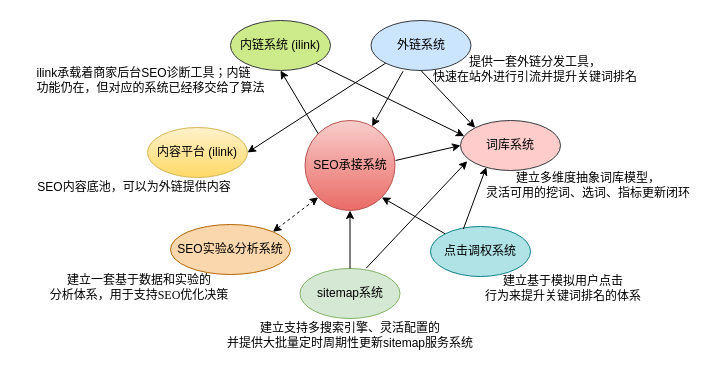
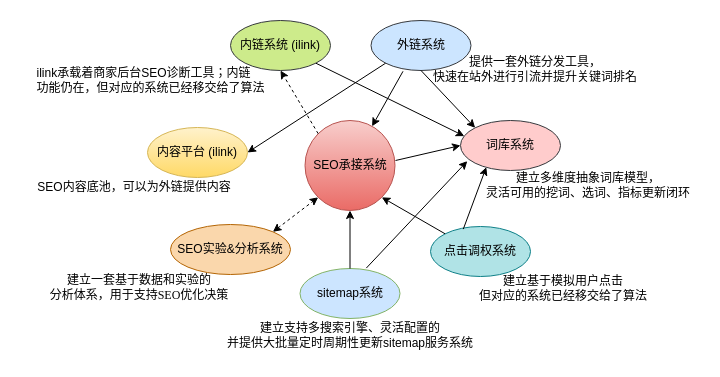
- <mxCell id="18" value="" style="endArrow=classic;html=1;rounded=0;entryX=0.5;entryY=1;entryDx=0;entryDy=0;exitX=0;exitY=0;exitDx=0;exitDy=0;" edge="1" parent="1" target="5" source="2"><mxGeometry width="50" height="50" relative="1" as="geometry"><mxPoint x="305" y="160" as="sourcePoint" /><mxPoint x="343" y="95" as="targetPoint" /></mxGeometry></mxCell>
+ <mxCell id="18" value="" style="endArrow=classic;html=1;rounded=0;entryX=0.5;entryY=1;entryDx=0;entryDy=0;exitX=0;exitY=0;exitDx=0;exitDy=0;dashed=1;" edge="1" parent="1" target="5" source="2"><mxGeometry width="50" height="50" relative="1" as="geometry"><mxPoint x="305" y="160" as="sourcePoint" /><mxPoint x="343" y="95" as="targetPoint" /></mxGeometry></mxCell>
- <mxCell id="14" value="&lt;span style=&quot;font-family: 微软雅黑; background-color: initial; font-size: 12px;&quot;&gt;建立基于模拟用户点击&lt;br style=&quot;font-size: 12px;&quot;&gt;行为来提升关键词排名的体系&lt;/span&gt;" style="text;html=1;strokeColor=none;fillColor=none;align=center;verticalAlign=middle;whiteSpace=wrap;rounded=0;fontSize=12;" vertex="1" parent="1"><mxGeometry x="478" y="268" width="170" height="40" as="geometry" /></mxCell>
+ <mxCell id="14" value="&lt;span style=&quot;font-family: 微软雅黑; background-color: initial; font-size: 12px;&quot;&gt;建立基于模拟用户点击&lt;br style=&quot;font-size: 12px;&quot;&gt;但对应的系统已经移交给了算法&lt;/span&gt;" style="text;html=1;strokeColor=none;fillColor=none;align=center;verticalAlign=middle;whiteSpace=wrap;rounded=0;fontSize=12;" vertex="1" parent="1"><mxGeometry x="478" y="268" width="170" height="40" as="geometry" /></mxCell>
- <mxCell id="4" value="sitemap系统" style="ellipse;whiteSpace=wrap;html=1;fillColor=#d5e8d4;strokeColor=#82b366;fontStyle=0" vertex="1" parent="1"><mxGeometry x="299.5" y="268" width="100" height="50" as="geometry" /></mxCell>
+ <mxCell id="4" value="sitemap系统" style="ellipse;whiteSpace=wrap;html=1;fillColor=#cce5ff;strokeColor=#82b366;fontStyle=0;" vertex="1" parent="1"><mxGeometry x="299.5" y="268" width="100" height="50" as="geometry" /></mxCell>
